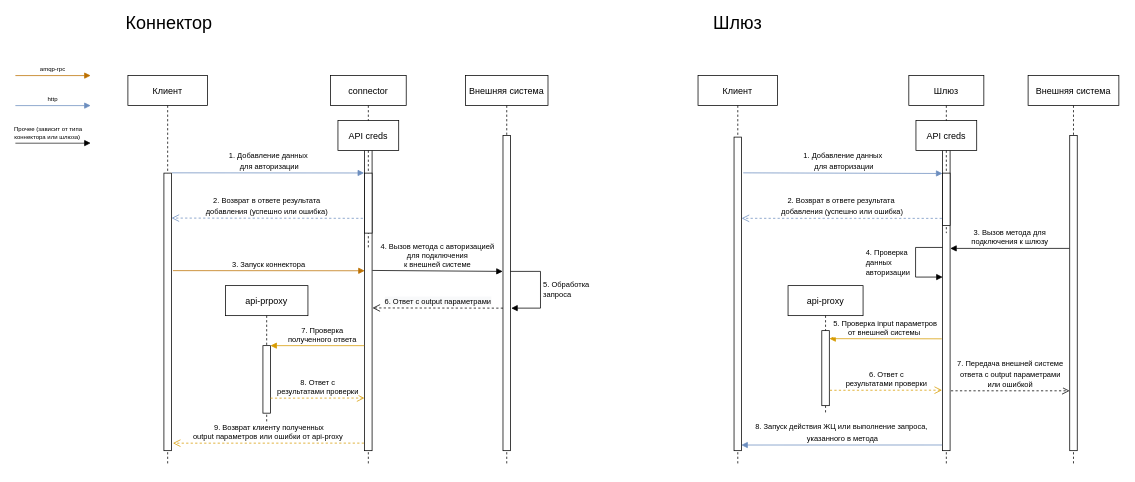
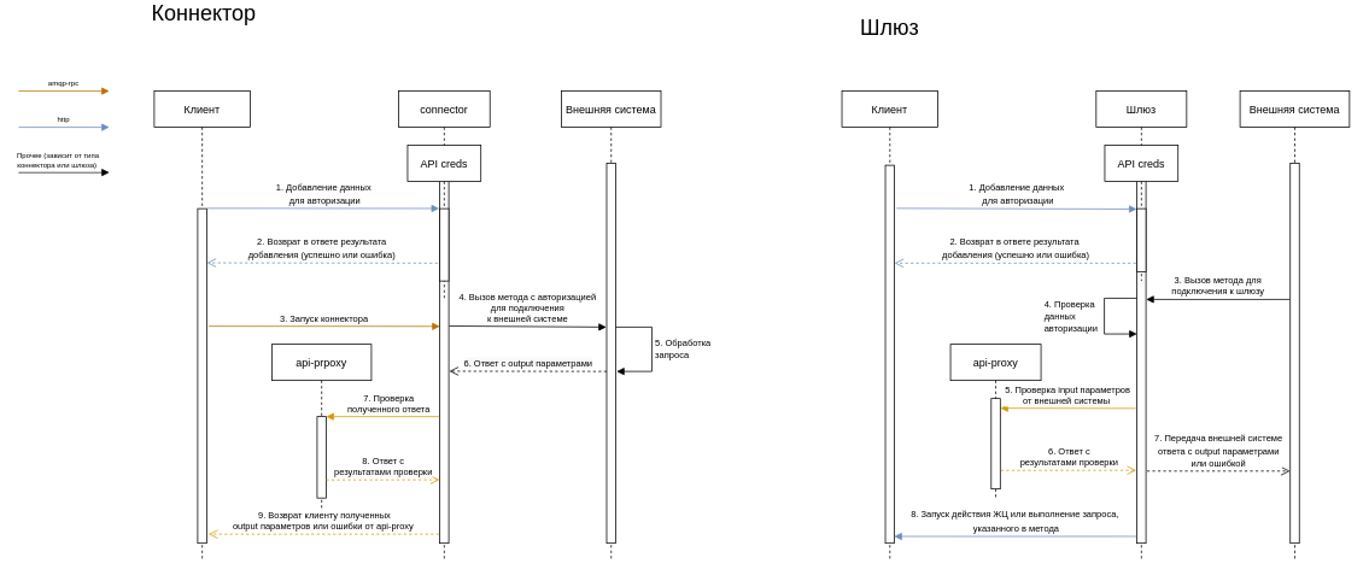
- <mxCell id="41" value="Коннектор" style="text;html=1;strokeColor=none;fillColor=none;align=center;verticalAlign=middle;whiteSpace=wrap;rounded=0;fontSize=24;" vertex="1" parent="1"><mxGeometry x="170" y="20" width="110" height="20" as="geometry" /></mxCell>
+ <mxCell id="41" value="Коннектор" style="text;html=1;strokeColor=none;fillColor=none;align=center;verticalAlign=middle;whiteSpace=wrap;rounded=0;fontSize=24;" vertex="1" parent="1"><mxGeometry x="170" y="5" width="110" height="20" as="geometry" /></mxCell>
